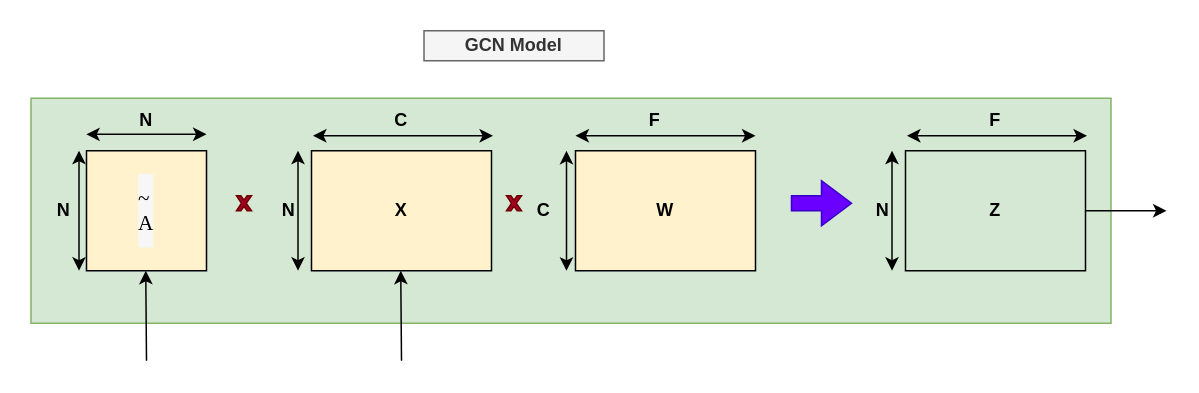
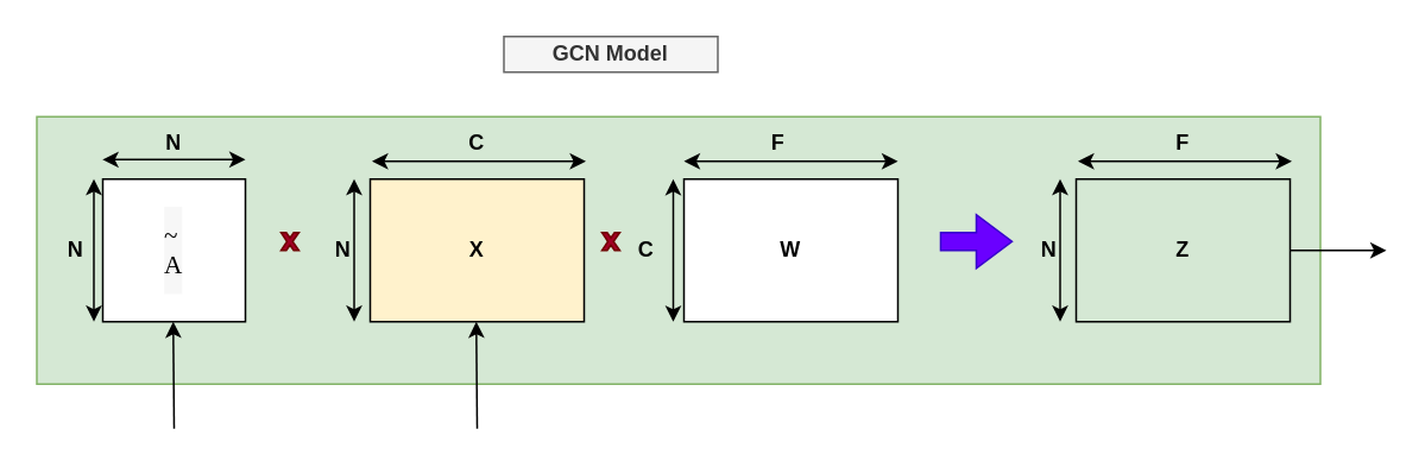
- <mxCell id="3" value="&lt;h3 style=&quot;scrollbar-width: thin; scrollbar-color: var(--pdl-bg-muted) var(--pdl-bg-base); padding: 0px; margin: 0px; line-height: calc(1em + 0.438rem); font-family: -apple-system, system-ui, BlinkMacSystemFont, &amp;quot;Segoe UI&amp;quot;, Roboto, Oxygen-Sans, Ubuntu, Cantarell, &amp;quot;Helvetica Neue&amp;quot;, sans-serif; text-align: start; background-color: rgb(247, 247, 247);&quot;&gt;&lt;strong style=&quot;scrollbar-width: thin; scrollbar-color: var(--pdl-bg-muted) var(--pdl-bg-base);&quot;&gt;&lt;span style=&quot;scrollbar-width: thin; scrollbar-color: var(--pdl-bg-muted) var(--pdl-bg-base); overflow-x: auto;&quot; class=&quot;math math-inline&quot;&gt;&lt;span style=&quot;scrollbar-width: thin; scrollbar-color: var(--pdl-bg-muted) var(--pdl-bg-base); text-rendering: auto; font-variant-numeric: normal; font-variant-east-asian: normal; font-variant-alternates: normal; font-size-adjust: none; font-kerning: auto; font-optical-sizing: auto; font-feature-settings: normal; font-variation-settings: normal; font-variant-position: normal; font-weight: normal; font-stretch: normal; font-size: 1.21em; line-height: 1.2; font-family: KaTeX_Main, &amp;quot;Times New Roman&amp;quot;, serif;&quot; class=&quot;katex&quot;&gt;&lt;span style=&quot;scrollbar-width: thin; scrollbar-color: var(--pdl-bg-muted) var(--pdl-bg-base); border-color: currentcolor;&quot; aria-hidden=&quot;true&quot; class=&quot;katex-html&quot;&gt;&lt;span style=&quot;scrollbar-width: thin; scrollbar-color: var(--pdl-bg-muted) var(--pdl-bg-base); border-color: currentcolor; position: relative; text-wrap: nowrap; width: min-content; display: inline-block;&quot; class=&quot;base&quot;&gt;&lt;sub&gt;~&lt;/sub&gt;&lt;/span&gt;&lt;/span&gt;&lt;/span&gt;&lt;/span&gt;&lt;/strong&gt;&lt;/h3&gt;&lt;h3 style=&quot;scrollbar-width: thin; scrollbar-color: var(--pdl-bg-muted) var(--pdl-bg-base); padding: 0px; margin: 0px; line-height: calc(1em + 0.438rem); font-family: -apple-system, system-ui, BlinkMacSystemFont, &amp;quot;Segoe UI&amp;quot;, Roboto, Oxygen-Sans, Ubuntu, Cantarell, &amp;quot;Helvetica Neue&amp;quot;, sans-serif; text-align: start; background-color: rgb(247, 247, 247);&quot;&gt;&lt;strong style=&quot;scrollbar-width: thin; scrollbar-color: var(--pdl-bg-muted) var(--pdl-bg-base);&quot;&gt;&lt;span style=&quot;scrollbar-width: thin; scrollbar-color: var(--pdl-bg-muted) var(--pdl-bg-base); overflow-x: auto;&quot; class=&quot;math math-inline&quot;&gt;&lt;span style=&quot;scrollbar-width: thin; scrollbar-color: var(--pdl-bg-muted) var(--pdl-bg-base); text-rendering: auto; font-variant-numeric: normal; font-variant-east-asian: normal; font-variant-alternates: normal; font-size-adjust: none; font-kerning: auto; font-optical-sizing: auto; font-feature-settings: normal; font-variation-settings: normal; font-variant-position: normal; font-weight: normal; font-stretch: normal; font-size: 1.21em; line-height: 1.2; font-family: KaTeX_Main, &amp;quot;Times New Roman&amp;quot;, serif;&quot; class=&quot;katex&quot;&gt;&lt;span style=&quot;scrollbar-width: thin; scrollbar-color: var(--pdl-bg-muted) var(--pdl-bg-base); border-color: currentcolor;&quot; aria-hidden=&quot;true&quot; class=&quot;katex-html&quot;&gt;&lt;span style=&quot;scrollbar-width: thin; scrollbar-color: var(--pdl-bg-muted) var(--pdl-bg-base); border-color: currentcolor; position: relative; text-wrap: nowrap; width: min-content; display: inline-block;&quot; class=&quot;base&quot;&gt;&lt;sup&gt;A&lt;/sup&gt;&lt;br&gt;&lt;/span&gt;&lt;/span&gt;&lt;/span&gt;&lt;/span&gt;&lt;/strong&gt;&lt;/h3&gt;" style="whiteSpace=wrap;html=1;aspect=fixed;fillColor=#fff2cc;" parent="1" vertex="1"><mxGeometry x="57" y="100" width="80" height="80" as="geometry" /></mxCell>
+ <mxCell id="3" value="&lt;h3 style=&quot;scrollbar-width: thin; scrollbar-color: var(--pdl-bg-muted) var(--pdl-bg-base); padding: 0px; margin: 0px; line-height: calc(1em + 0.438rem); font-family: -apple-system, system-ui, BlinkMacSystemFont, &amp;quot;Segoe UI&amp;quot;, Roboto, Oxygen-Sans, Ubuntu, Cantarell, &amp;quot;Helvetica Neue&amp;quot;, sans-serif; text-align: start; background-color: rgb(247, 247, 247);&quot;&gt;&lt;strong style=&quot;scrollbar-width: thin; scrollbar-color: var(--pdl-bg-muted) var(--pdl-bg-base);&quot;&gt;&lt;span style=&quot;scrollbar-width: thin; scrollbar-color: var(--pdl-bg-muted) var(--pdl-bg-base); overflow-x: auto;&quot; class=&quot;math math-inline&quot;&gt;&lt;span style=&quot;scrollbar-width: thin; scrollbar-color: var(--pdl-bg-muted) var(--pdl-bg-base); text-rendering: auto; font-variant-numeric: normal; font-variant-east-asian: normal; font-variant-alternates: normal; font-size-adjust: none; font-kerning: auto; font-optical-sizing: auto; font-feature-settings: normal; font-variation-settings: normal; font-variant-position: normal; font-weight: normal; font-stretch: normal; font-size: 1.21em; line-height: 1.2; font-family: KaTeX_Main, &amp;quot;Times New Roman&amp;quot;, serif;&quot; class=&quot;katex&quot;&gt;&lt;span style=&quot;scrollbar-width: thin; scrollbar-color: var(--pdl-bg-muted) var(--pdl-bg-base); border-color: currentcolor;&quot; aria-hidden=&quot;true&quot; class=&quot;katex-html&quot;&gt;&lt;span style=&quot;scrollbar-width: thin; scrollbar-color: var(--pdl-bg-muted) var(--pdl-bg-base); border-color: currentcolor; position: relative; text-wrap: nowrap; width: min-content; display: inline-block;&quot; class=&quot;base&quot;&gt;&lt;sub&gt;~&lt;/sub&gt;&lt;/span&gt;&lt;/span&gt;&lt;/span&gt;&lt;/span&gt;&lt;/strong&gt;&lt;/h3&gt;&lt;h3 style=&quot;scrollbar-width: thin; scrollbar-color: var(--pdl-bg-muted) var(--pdl-bg-base); padding: 0px; margin: 0px; line-height: calc(1em + 0.438rem); font-family: -apple-system, system-ui, BlinkMacSystemFont, &amp;quot;Segoe UI&amp;quot;, Roboto, Oxygen-Sans, Ubuntu, Cantarell, &amp;quot;Helvetica Neue&amp;quot;, sans-serif; text-align: start; background-color: rgb(247, 247, 247);&quot;&gt;&lt;strong style=&quot;scrollbar-width: thin; scrollbar-color: var(--pdl-bg-muted) var(--pdl-bg-base);&quot;&gt;&lt;span style=&quot;scrollbar-width: thin; scrollbar-color: var(--pdl-bg-muted) var(--pdl-bg-base); overflow-x: auto;&quot; class=&quot;math math-inline&quot;&gt;&lt;span style=&quot;scrollbar-width: thin; scrollbar-color: var(--pdl-bg-muted) var(--pdl-bg-base); text-rendering: auto; font-variant-numeric: normal; font-variant-east-asian: normal; font-variant-alternates: normal; font-size-adjust: none; font-kerning: auto; font-optical-sizing: auto; font-feature-settings: normal; font-variation-settings: normal; font-variant-position: normal; font-weight: normal; font-stretch: normal; font-size: 1.21em; line-height: 1.2; font-family: KaTeX_Main, &amp;quot;Times New Roman&amp;quot;, serif;&quot; class=&quot;katex&quot;&gt;&lt;span style=&quot;scrollbar-width: thin; scrollbar-color: var(--pdl-bg-muted) var(--pdl-bg-base); border-color: currentcolor;&quot; aria-hidden=&quot;true&quot; class=&quot;katex-html&quot;&gt;&lt;span style=&quot;scrollbar-width: thin; scrollbar-color: var(--pdl-bg-muted) var(--pdl-bg-base); border-color: currentcolor; position: relative; text-wrap: nowrap; width: min-content; display: inline-block;&quot; class=&quot;base&quot;&gt;&lt;sup&gt;A&lt;/sup&gt;&lt;br&gt;&lt;/span&gt;&lt;/span&gt;&lt;/span&gt;&lt;/span&gt;&lt;/strong&gt;&lt;/h3&gt;" style="whiteSpace=wrap;html=1;aspect=fixed;" parent="1" vertex="1"><mxGeometry x="57" y="100" width="80" height="80" as="geometry" /></mxCell>
- <mxCell id="15" value="&lt;b&gt;W&lt;/b&gt;" style="rounded=0;whiteSpace=wrap;html=1;fillColor=#fff2cc;" parent="1" vertex="1"><mxGeometry x="383" y="100" width="120" height="80" as="geometry" /></mxCell>
+ <mxCell id="15" value="&lt;b&gt;W&lt;/b&gt;" style="rounded=0;whiteSpace=wrap;html=1;" parent="1" vertex="1"><mxGeometry x="383" y="100" width="120" height="80" as="geometry" /></mxCell>
